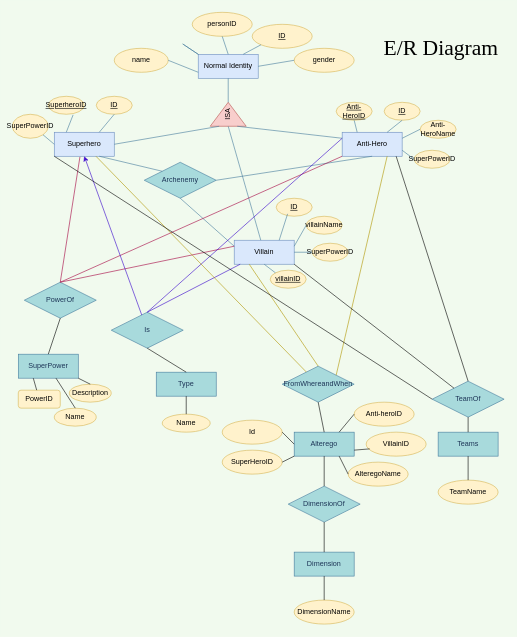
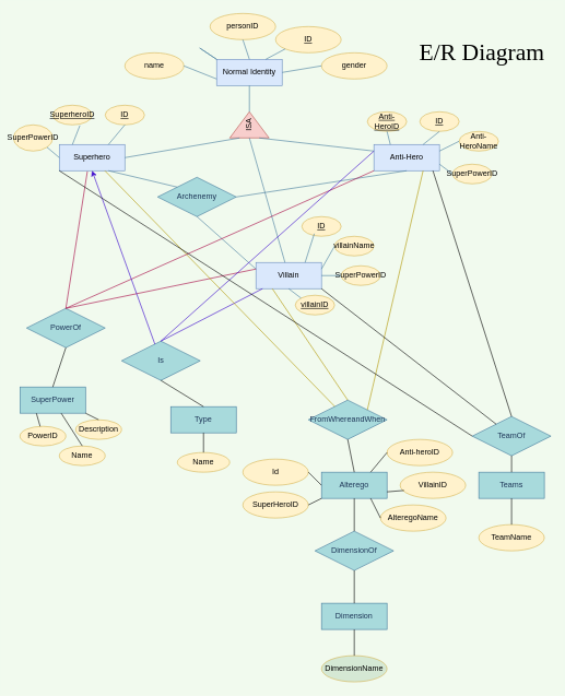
- <mxCell id="73" value="PowerID" style="whiteSpace=wrap;html=1;align=center;fillColor=#fff2cc;strokeColor=#d6b656;rounded=1;" vertex="1" parent="1"><mxGeometry x="30" y="650" width="70" height="30" as="geometry" /></mxCell>
+ <mxCell id="73" value="PowerID" style="ellipse;whiteSpace=wrap;html=1;align=center;fillColor=#fff2cc;strokeColor=#d6b656;" vertex="1" parent="1"><mxGeometry x="30" y="650" width="70" height="30" as="geometry" /></mxCell>
- <mxCell id="71" value="DimensionName" style="ellipse;whiteSpace=wrap;html=1;align=center;fillColor=#fff2cc;strokeColor=#d6b656;" vertex="1" parent="1"><mxGeometry x="490" y="1000" width="100" height="40" as="geometry" /></mxCell>
+ <mxCell id="71" value="DimensionName" style="ellipse;whiteSpace=wrap;html=1;align=center;fillColor=#d5e8d4;strokeColor=#d6b656;" vertex="1" parent="1"><mxGeometry x="490" y="1000" width="100" height="40" as="geometry" /></mxCell>
